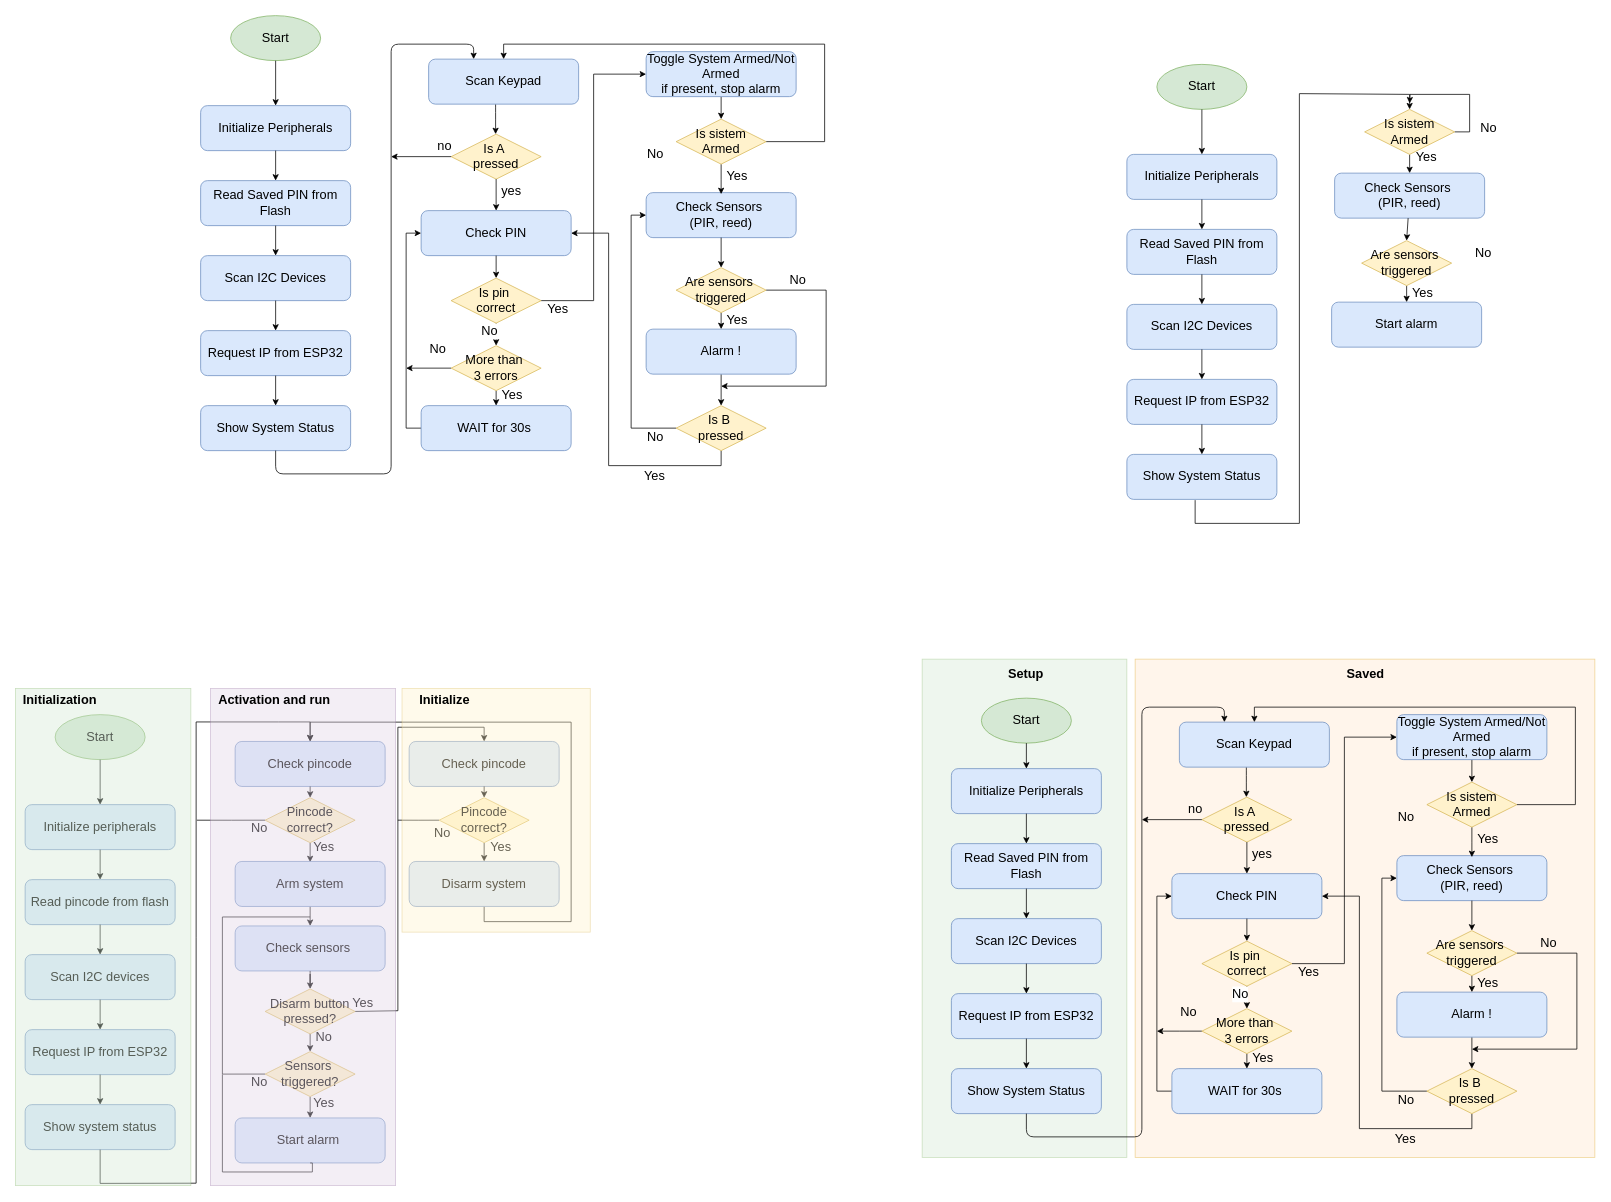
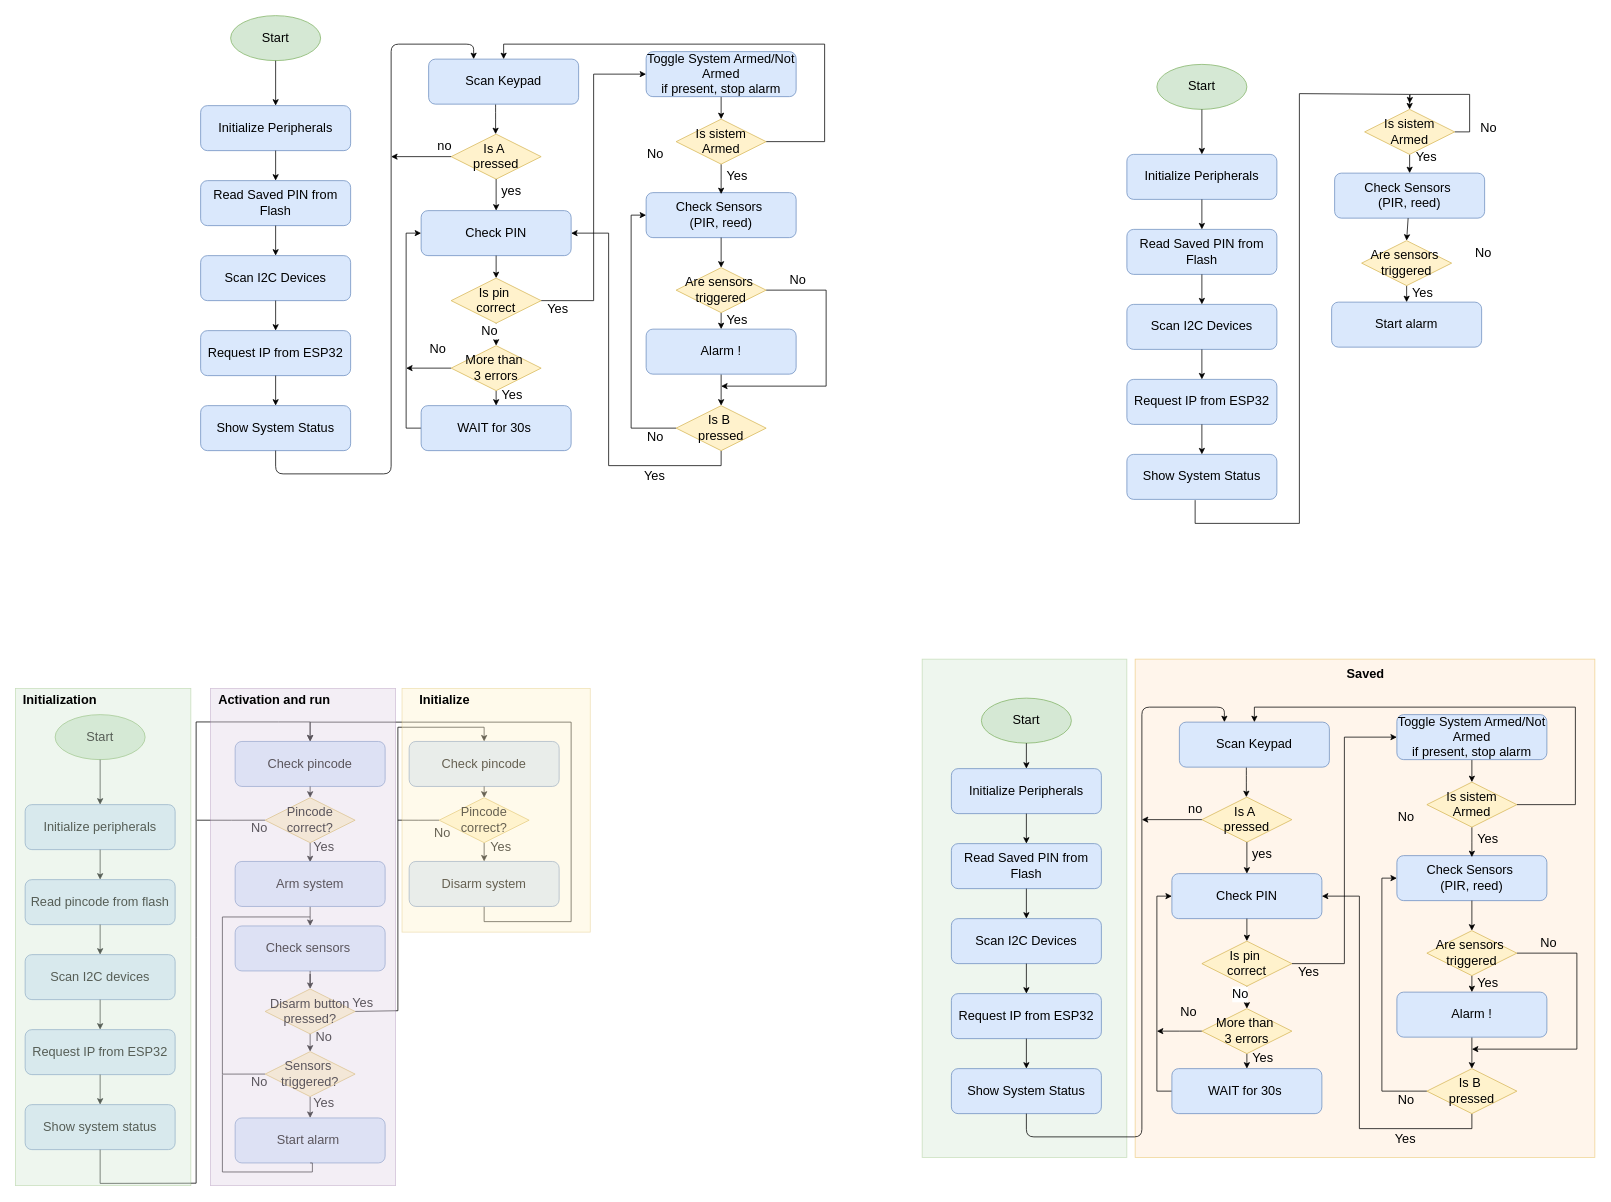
- <mxCell id="181" value="Setup" style="text;html=1;align=center;verticalAlign=middle;resizable=0;points=[];autosize=1;strokeColor=none;fillColor=none;fontSize=17;fontStyle=1" parent="1" vertex="1"><mxGeometry x="1327.5" y="879" width="78" height="39" as="geometry" /></mxCell>
